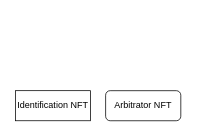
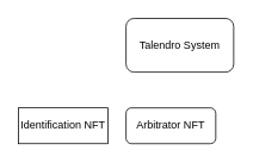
+ <mxCell id="2" value="Talendro System" style="rounded=1;whiteSpace=wrap;html=1;" vertex="1" parent="1"><mxGeometry x="140" y="20" width="120" height="60" as="geometry" /></mxCell>
